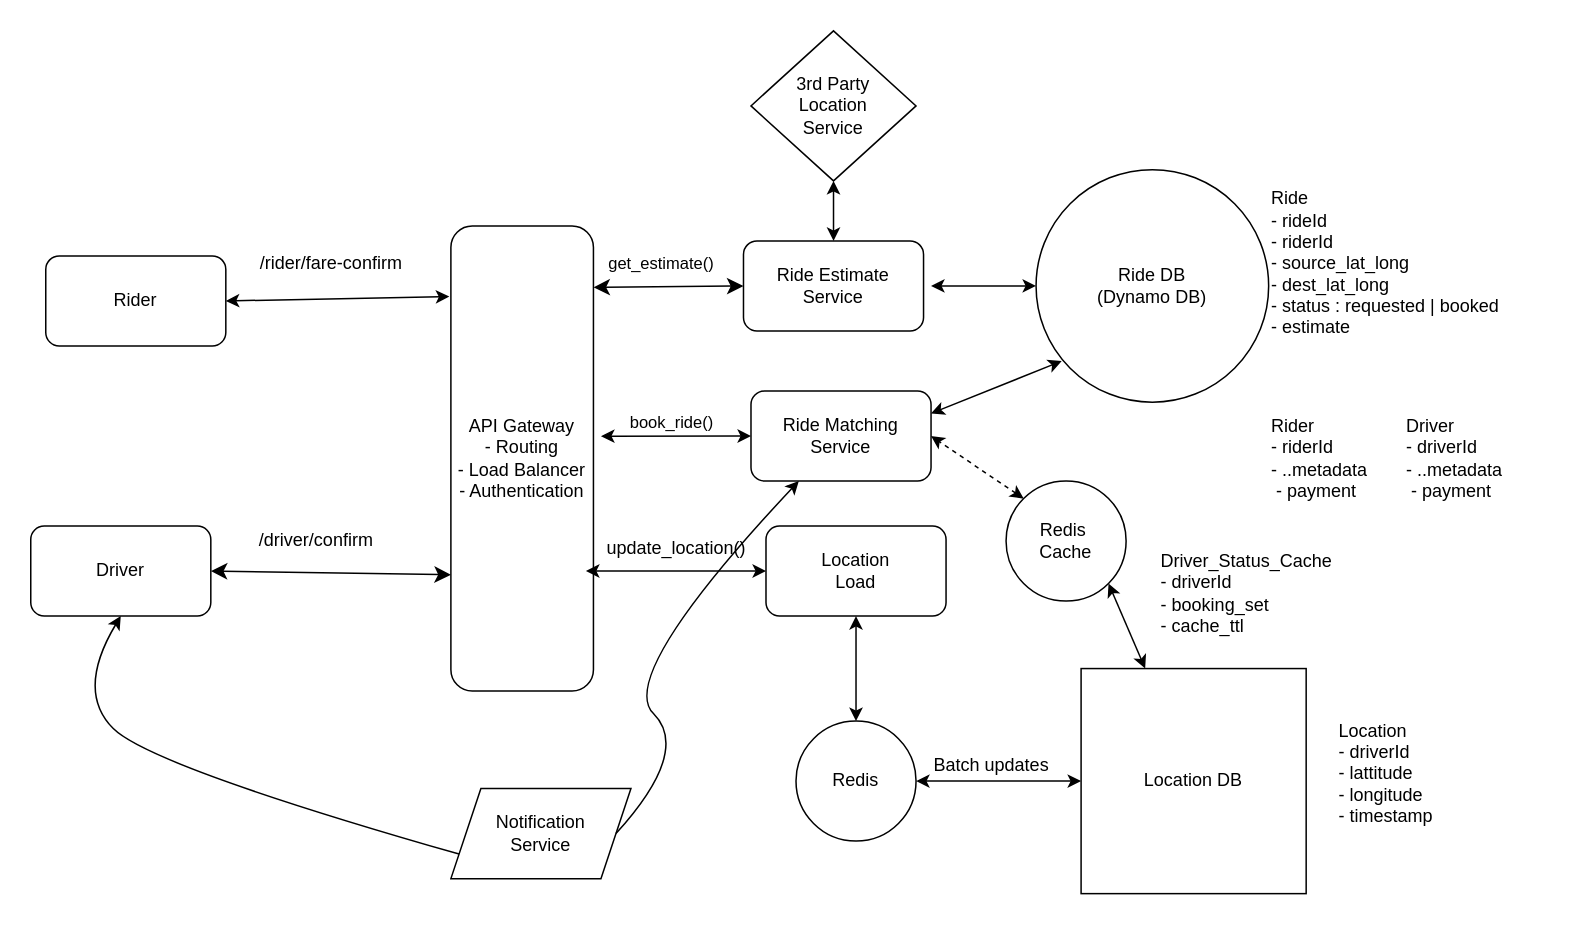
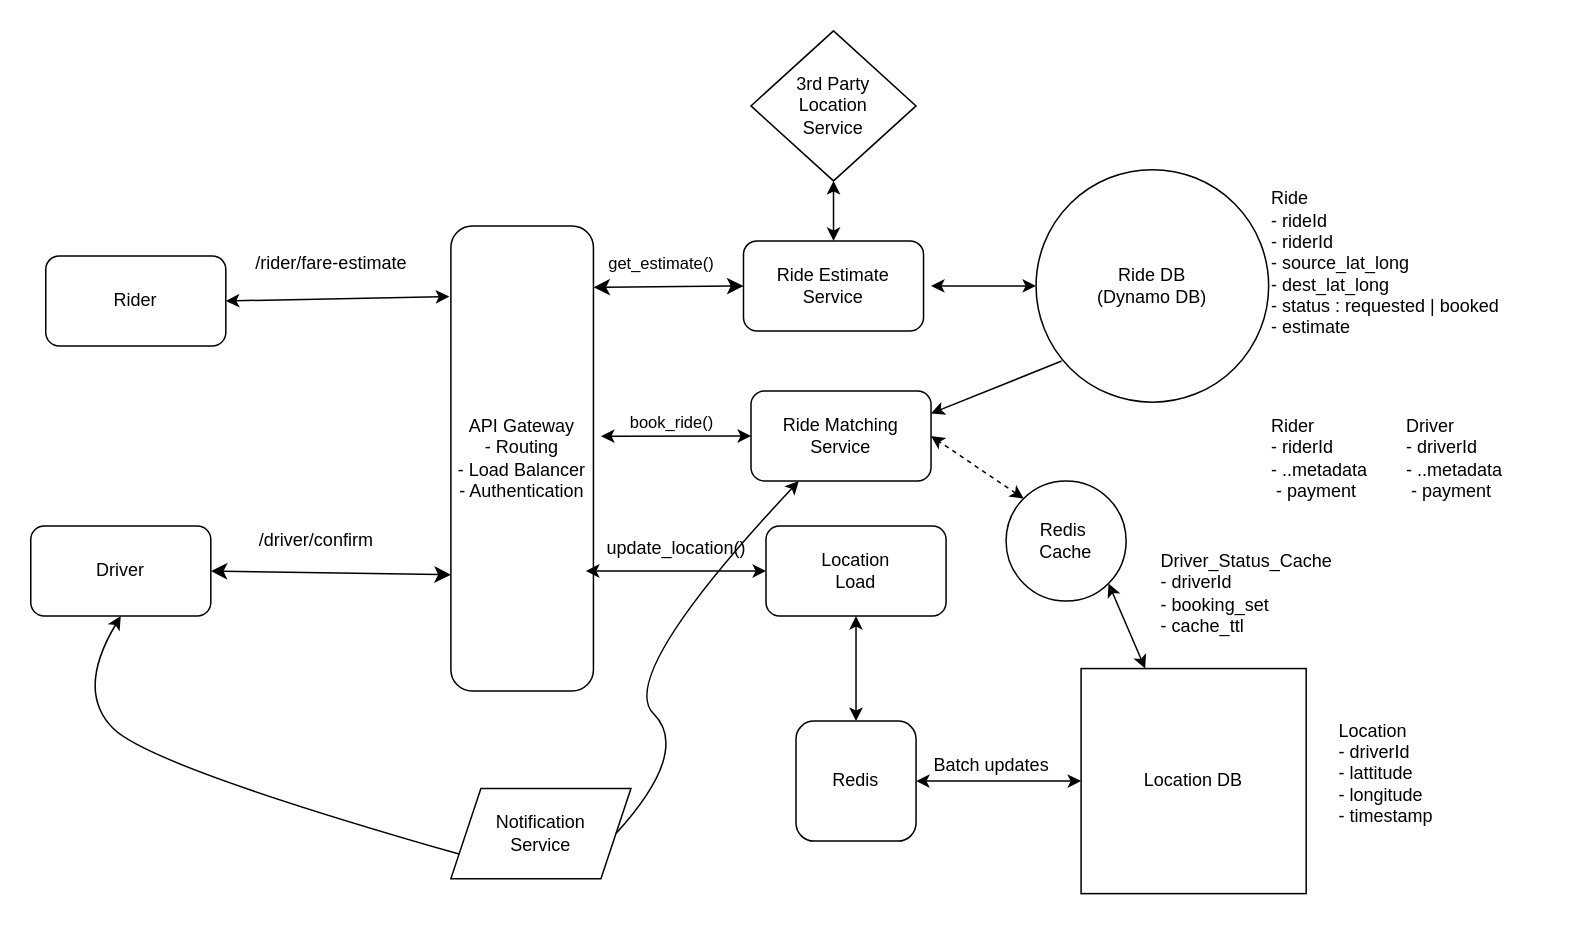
- <mxCell id="5" value="/rider/fare-confirm&lt;br&gt;" style="text;html=1;align=center;verticalAlign=middle;resizable=0;points=[];autosize=1;strokeColor=none;fillColor=none;" vertex="1" parent="1"><mxGeometry x="160" y="160" width="120" height="30" as="geometry" /></mxCell>
+ <mxCell id="5" value="/rider/fare-estimate&lt;br&gt;" style="text;html=1;align=center;verticalAlign=middle;resizable=0;points=[];autosize=1;strokeColor=none;fillColor=none;" vertex="1" parent="1"><mxGeometry x="160" y="160" width="120" height="30" as="geometry" /></mxCell>
- <mxCell id="38" value="" style="endArrow=classic;startArrow=classic;html=1;entryX=0.11;entryY=0.823;entryDx=0;entryDy=0;entryPerimeter=0;exitX=1;exitY=0.25;exitDx=0;exitDy=0;" edge="1" parent="1" source="17" target="7"><mxGeometry width="50" height="50" relative="1" as="geometry"><mxPoint x="540" y="260" as="sourcePoint" /><mxPoint x="590" y="210" as="targetPoint" /></mxGeometry></mxCell>
+ <mxCell id="38" value="" style="endArrow=none;startArrow=classic;html=1;entryX=0.11;entryY=0.823;entryDx=0;entryDy=0;entryPerimeter=0;exitX=1;exitY=0.25;exitDx=0;exitDy=0;" edge="1" parent="1" source="17" target="7"><mxGeometry width="50" height="50" relative="1" as="geometry"><mxPoint x="540" y="260" as="sourcePoint" /><mxPoint x="590" y="210" as="targetPoint" /></mxGeometry></mxCell>
- <mxCell id="15" value="Redis" style="ellipse;whiteSpace=wrap;html=1;aspect=fixed;" vertex="1" parent="1"><mxGeometry x="530" y="480" width="80" height="80" as="geometry" /></mxCell>
+ <mxCell id="15" value="Redis" style="whiteSpace=wrap;html=1;aspect=fixed;rounded=1;" vertex="1" parent="1"><mxGeometry x="530" y="480" width="80" height="80" as="geometry" /></mxCell>
